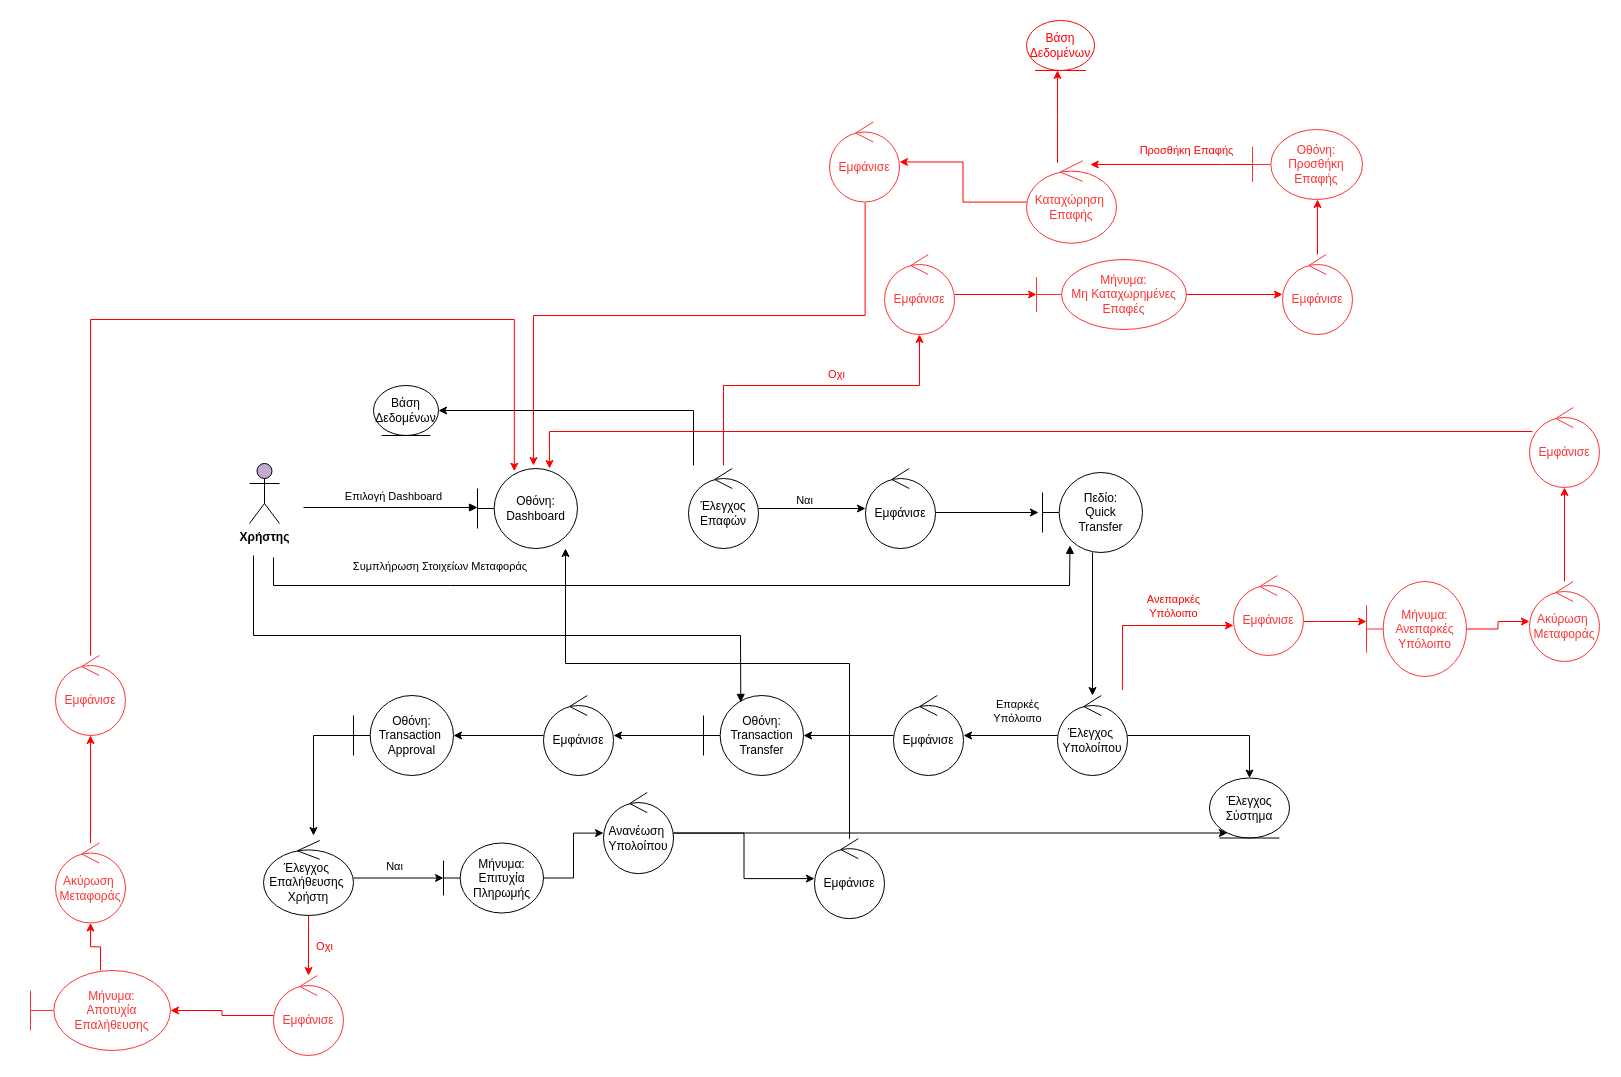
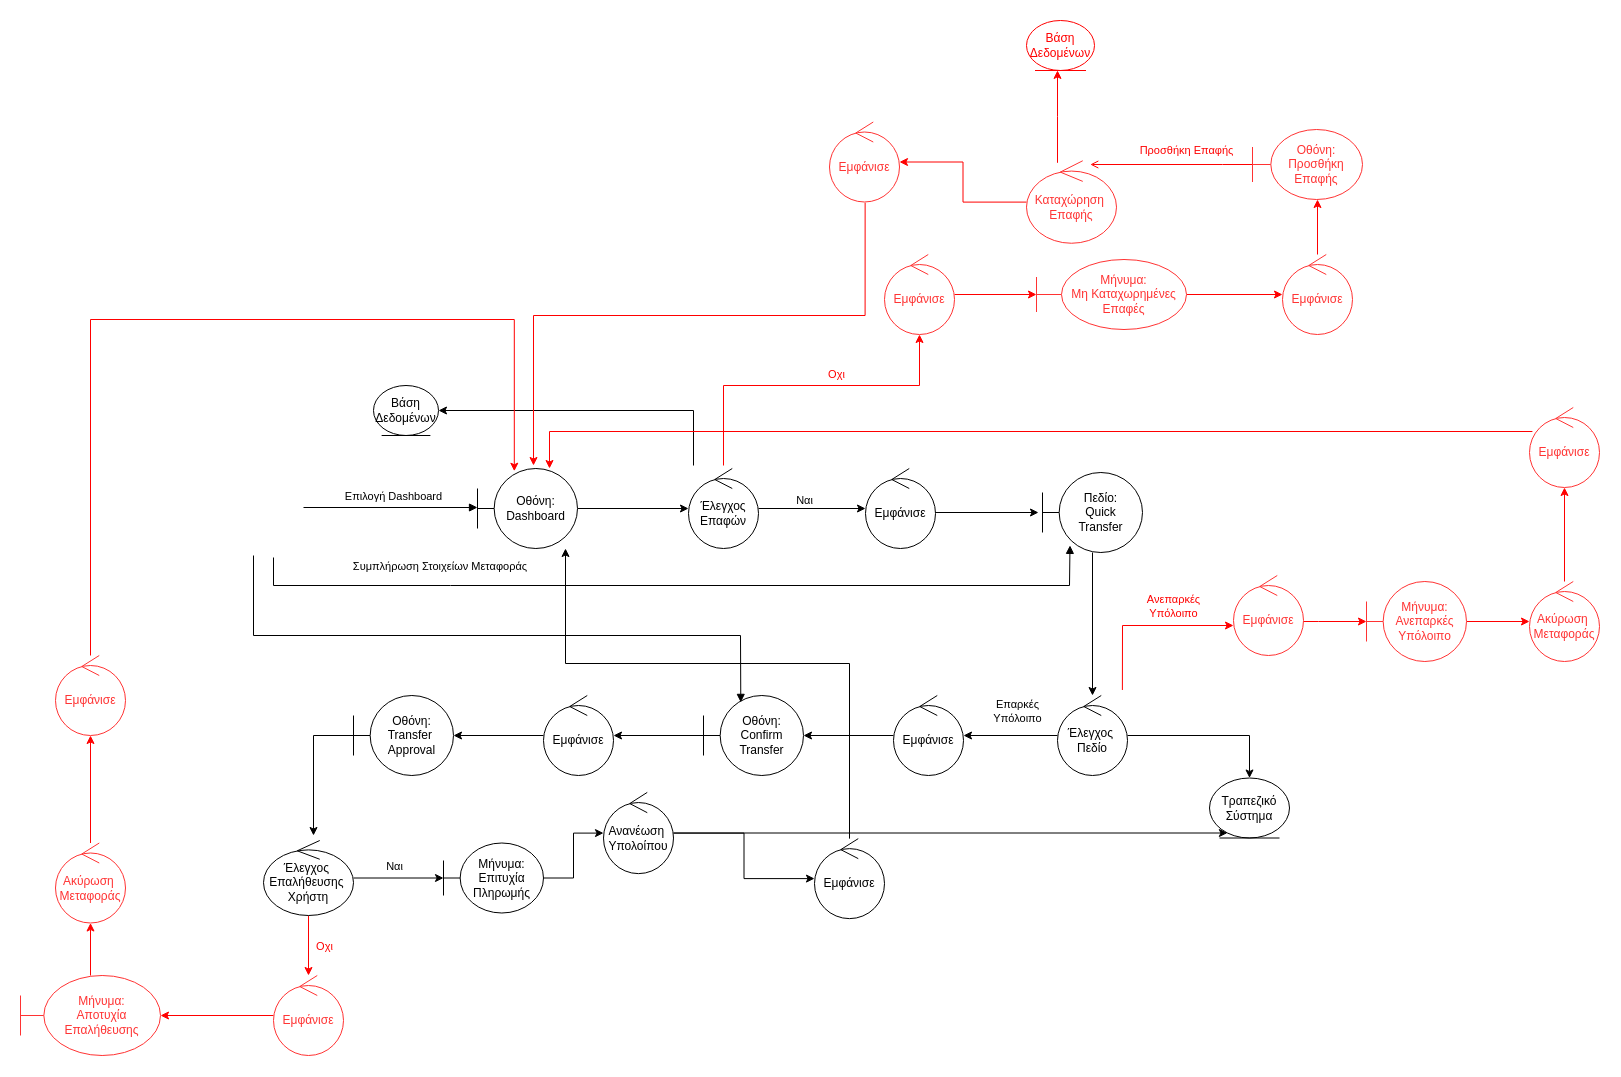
- <mxCell id="49" value="" style="edgeStyle=orthogonalEdgeStyle;rounded=0;orthogonalLoop=1;jettySize=auto;html=1;fontColor=#FF0000;strokeColor=#FF0000;" parent="1" source="51" target="48" edge="1"><mxGeometry relative="1" as="geometry"><Array as="points"><mxPoint x="1222" y="164" /><mxPoint x="1222" y="164" /></Array></mxGeometry></mxCell>
+ <mxCell id="49" value="" style="edgeStyle=orthogonalEdgeStyle;rounded=0;orthogonalLoop=1;jettySize=auto;html=1;fontColor=#FF0000;strokeColor=#FF0000;endArrow=open;" parent="1" source="51" target="48" edge="1"><mxGeometry relative="1" as="geometry"><Array as="points"><mxPoint x="1222" y="164" /><mxPoint x="1222" y="164" /></Array></mxGeometry></mxCell>
- <mxCell id="2" value="&lt;b&gt;&lt;font color=&quot;#000000&quot;&gt;Χρήστης&lt;/font&gt;&lt;/b&gt;" style="shape=umlActor;verticalLabelPosition=bottom;verticalAlign=top;html=1;fillColor=#C3ABD0;strokeColor=#000000;fontColor=#ffffff;" parent="1" vertex="1"><mxGeometry x="249" y="463" width="30" height="60" as="geometry" /></mxCell>
+ <mxCell id="3" value="" style="edgeStyle=orthogonalEdgeStyle;rounded=0;orthogonalLoop=1;jettySize=auto;html=1;" parent="1" source="4" target="8" edge="1"><mxGeometry relative="1" as="geometry" /></mxCell>
- <mxCell id="72" value="&lt;font color=&quot;#ff3333&quot;&gt;Μήνυμα:&lt;br&gt;Ανεπαρκές&lt;br&gt;Υπόλοιπο&lt;br&gt;&lt;/font&gt;" style="shape=umlBoundary;whiteSpace=wrap;html=1;strokeColor=#FF3333;" parent="1" vertex="1"><mxGeometry x="1366" y="581" width="100" height="95" as="geometry" /></mxCell>
+ <mxCell id="72" value="&lt;font color=&quot;#ff3333&quot;&gt;Μήνυμα:&lt;br&gt;Ανεπαρκές&lt;br&gt;Υπόλοιπο&lt;br&gt;&lt;/font&gt;" style="shape=umlBoundary;whiteSpace=wrap;html=1;strokeColor=#FF3333;" parent="1" vertex="1"><mxGeometry x="1366" y="581" width="100" height="80" as="geometry" /></mxCell>
- <mxCell id="26" value="Οθόνη:&lt;br&gt;Transaction&amp;nbsp;&lt;br&gt;Approval" style="shape=umlBoundary;whiteSpace=wrap;html=1;" parent="1" vertex="1"><mxGeometry x="353" y="695" width="100" height="80" as="geometry" /></mxCell>
+ <mxCell id="26" value="Οθόνη:&lt;br&gt;Transfer&amp;nbsp;&lt;br&gt;Approval" style="shape=umlBoundary;whiteSpace=wrap;html=1;" parent="1" vertex="1"><mxGeometry x="353" y="695" width="100" height="80" as="geometry" /></mxCell>
- <mxCell id="22" value="Οθόνη:&lt;br&gt;Transaction&lt;br&gt;Transfer" style="shape=umlBoundary;whiteSpace=wrap;html=1;" parent="1" vertex="1"><mxGeometry x="703" y="695" width="100" height="80" as="geometry" /></mxCell>
+ <mxCell id="22" value="Οθόνη:&lt;br&gt;Confirm&lt;br&gt;Transfer" style="shape=umlBoundary;whiteSpace=wrap;html=1;" parent="1" vertex="1"><mxGeometry x="703" y="695" width="100" height="80" as="geometry" /></mxCell>
- <mxCell id="18" value="Έλεγχος&amp;nbsp;&lt;br&gt;Υπολοίπου" style="ellipse;shape=umlControl;whiteSpace=wrap;html=1;" parent="1" vertex="1"><mxGeometry x="1057" y="695" width="70" height="80" as="geometry" /></mxCell>
+ <mxCell id="18" value="Έλεγχος&amp;nbsp;&lt;br&gt;Πεδίο" style="ellipse;shape=umlControl;whiteSpace=wrap;html=1;" parent="1" vertex="1"><mxGeometry x="1057" y="695" width="70" height="80" as="geometry" /></mxCell>
- <mxCell id="40" value="Έλεγχος Σύστημα" style="ellipse;shape=umlEntity;whiteSpace=wrap;html=1;" parent="1" vertex="1"><mxGeometry x="1209" y="777.5" width="80" height="60" as="geometry" /></mxCell>
+ <mxCell id="40" value="Τραπεζικό Σύστημα" style="ellipse;shape=umlEntity;whiteSpace=wrap;html=1;" parent="1" vertex="1"><mxGeometry x="1209" y="777.5" width="80" height="60" as="geometry" /></mxCell>
- <mxCell id="62" value="&lt;font color=&quot;#ff3333&quot;&gt;Μήνυμα:&lt;br&gt;Αποτυχία&lt;br&gt;Επαλήθευσης&lt;br&gt;&lt;/font&gt;" style="shape=umlBoundary;whiteSpace=wrap;html=1;strokeColor=#FF3333;" parent="1" vertex="1"><mxGeometry x="30" y="970" width="140" height="80" as="geometry" /></mxCell>
+ <mxCell id="62" value="&lt;font color=&quot;#ff3333&quot;&gt;Μήνυμα:&lt;br&gt;Αποτυχία&lt;br&gt;Επαλήθευσης&lt;br&gt;&lt;/font&gt;" style="shape=umlBoundary;whiteSpace=wrap;html=1;strokeColor=#FF3333;" parent="1" vertex="1"><mxGeometry x="20" y="975" width="140" height="80" as="geometry" /></mxCell>
